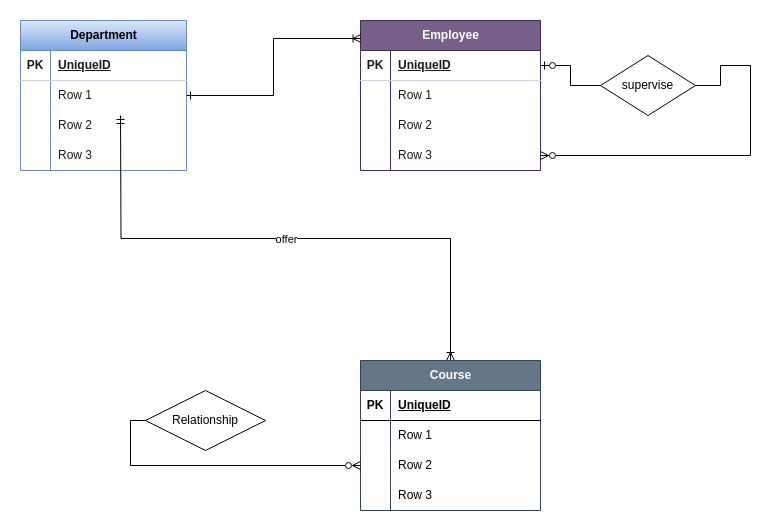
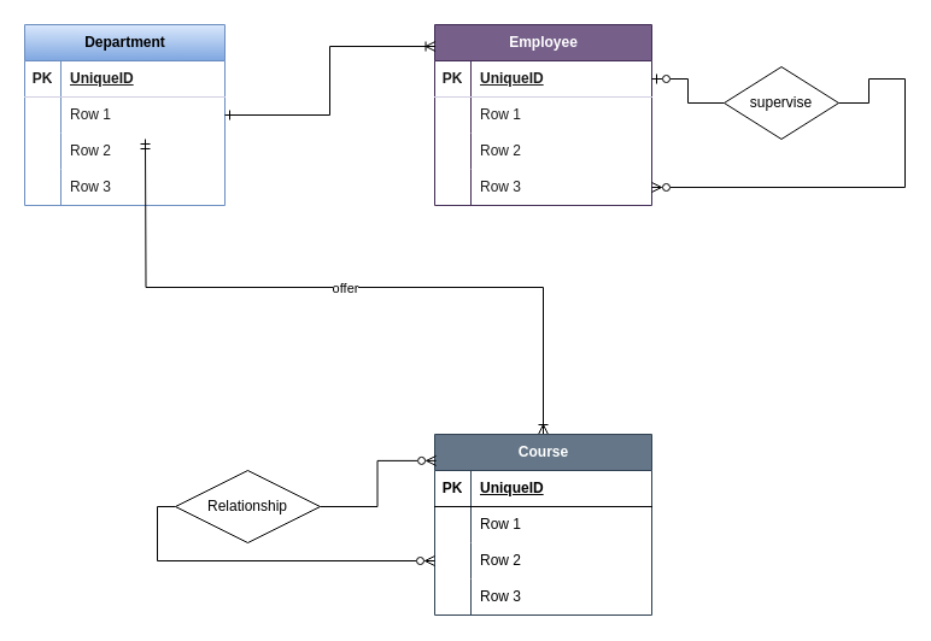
+ <mxCell id="47" style="edgeStyle=orthogonalEdgeStyle;rounded=0;orthogonalLoop=1;jettySize=auto;html=1;startArrow=none;startFill=0;endArrow=ERzeroToMany;endFill=0;entryX=0.006;entryY=0.146;entryDx=0;entryDy=0;entryPerimeter=0;" edge="1" parent="1" source="49" target="31"><mxGeometry relative="1" as="geometry"><mxPoint x="180" y="510" as="sourcePoint" /><mxPoint x="180" y="370" as="targetPoint" /><Array as="points" /></mxGeometry></mxCell>
